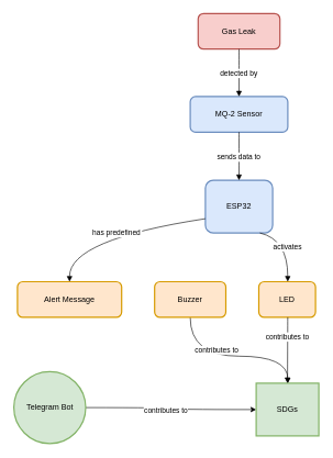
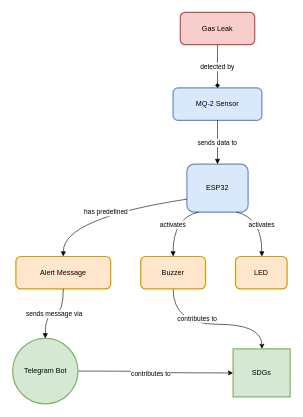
- <mxCell id="14" value="detected by" style="curved=1;startArrow=none;endArrow=block;exitX=0.5;exitY=1;entryX=0.5;entryY=0.01;rounded=0;" edge="1" parent="1" source="2" target="3"><mxGeometry relative="1" as="geometry"><Array as="points" /></mxGeometry></mxCell>
+ <mxCell id="14" value="detected by" style="curved=1;startArrow=none;endArrow=diamond;exitX=0.5;exitY=1;entryX=0.5;entryY=0.01;rounded=0;" edge="1" parent="1" source="2" target="3"><mxGeometry relative="1" as="geometry"><Array as="points" /></mxGeometry></mxCell>
+ <mxCell id="17" value="activates" style="curved=1;startArrow=none;endArrow=block;exitX=0.19;exitY=1;entryX=0.5;entryY=0;rounded=0;" edge="1" parent="1" source="4" target="8"><mxGeometry relative="1" as="geometry"><Array as="points"><mxPoint x="288" y="363" /></Array></mxGeometry></mxCell>
+ <mxCell id="19" value="sends message via" style="startArrow=none;endArrow=block;rounded=0;edgeStyle=orthogonalEdgeStyle;curved=1;" edge="1" parent="1" source="5" target="12"><mxGeometry relative="1" as="geometry"><mxPoint x="-33" y="535.96" as="sourcePoint" /><mxPoint x="-15.5" y="637" as="targetPoint" /></mxGeometry></mxCell>
- <mxCell id="20" value="contributes to" style="curved=1;startArrow=none;endArrow=block;exitX=0.51;exitY=1;entryX=0.5;entryY=0;rounded=0;" edge="1" parent="1" source="9" target="13"><mxGeometry x="-0.42" relative="1" as="geometry"><Array as="points" /><mxPoint as="offset" /></mxGeometry></mxCell>
